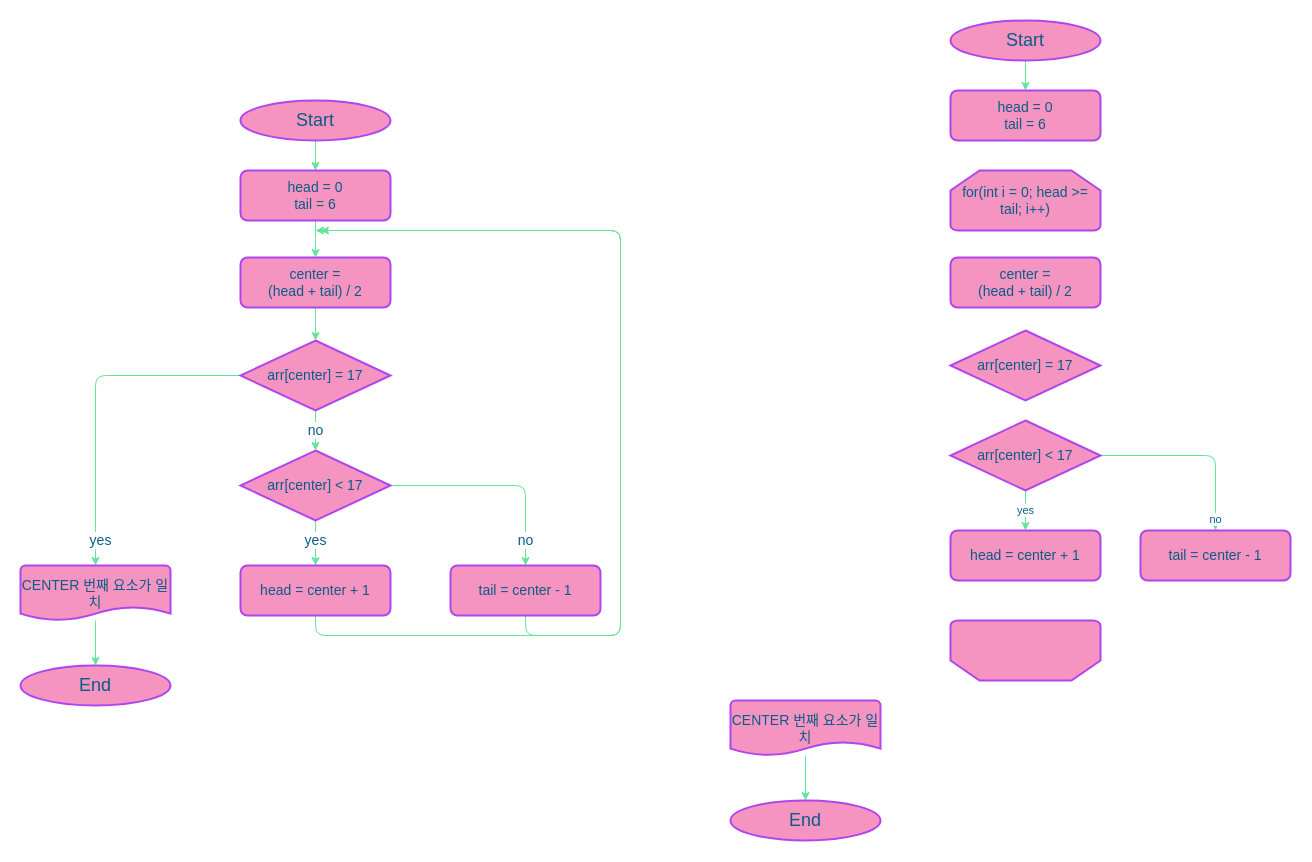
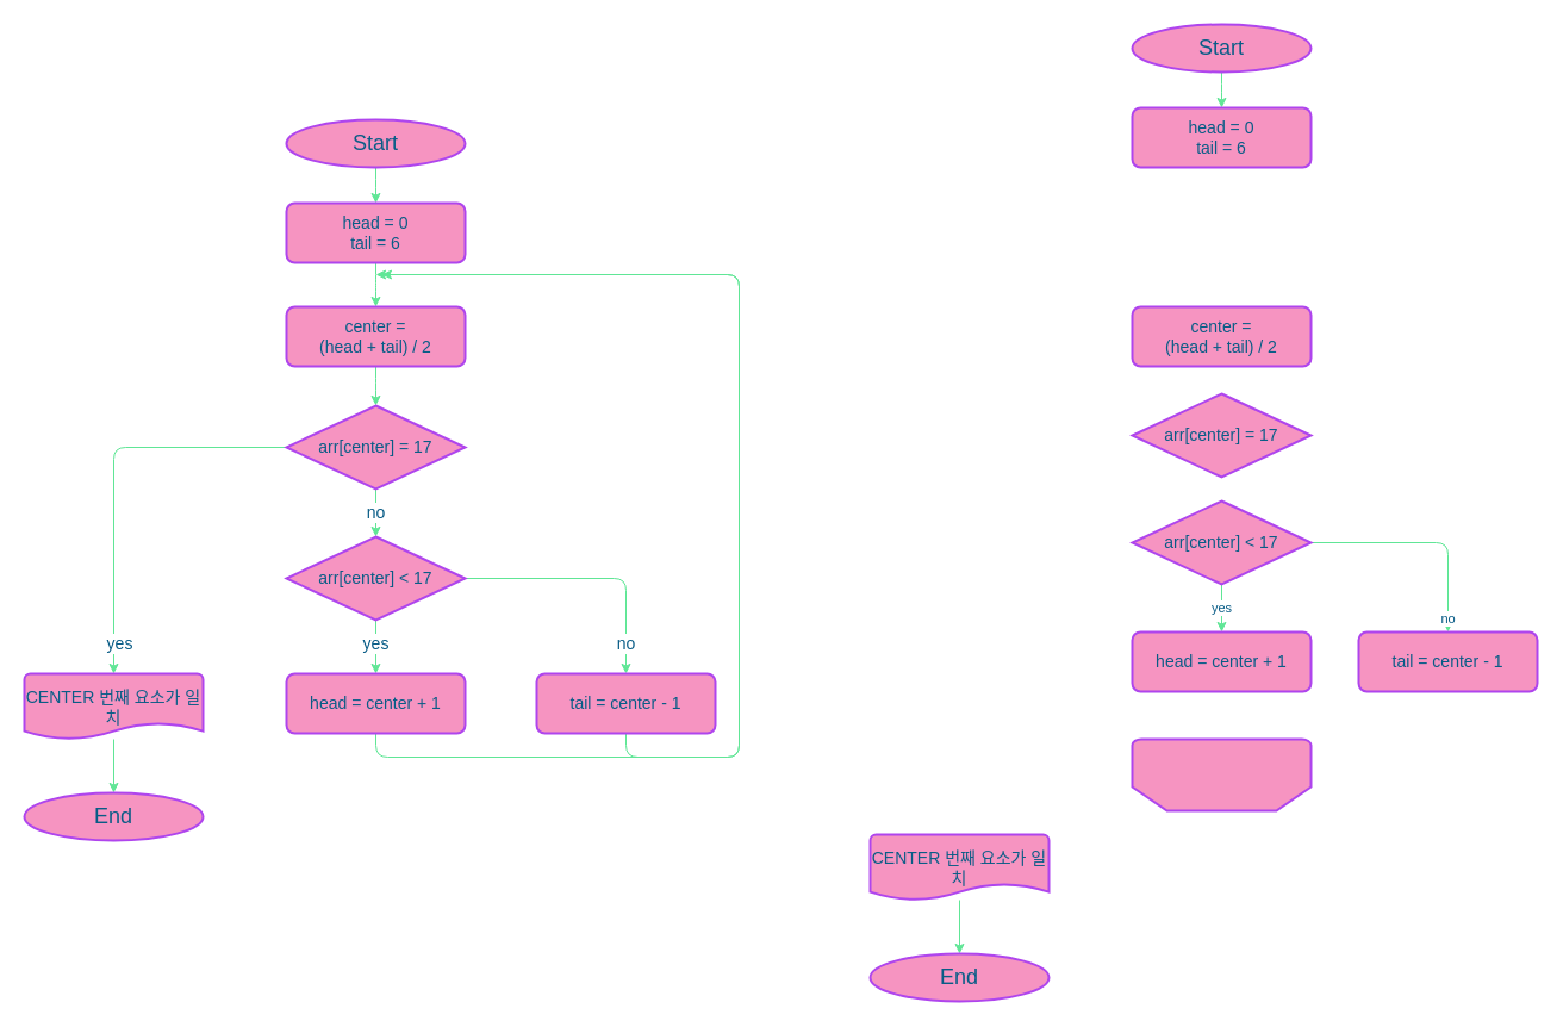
- <mxCell id="33" value="&lt;span style=&quot;font-size: 14px;&quot;&gt;for(int i = 0; head &amp;gt;= tail; i++)&lt;/span&gt;" style="strokeWidth=2;html=1;shape=mxgraph.flowchart.loop_limit;whiteSpace=wrap;fillColor=#F694C1;strokeColor=#AF45ED;fontColor=#095C86;" vertex="1" parent="1"><mxGeometry x="950" y="170" width="150" height="60" as="geometry" /></mxCell>
